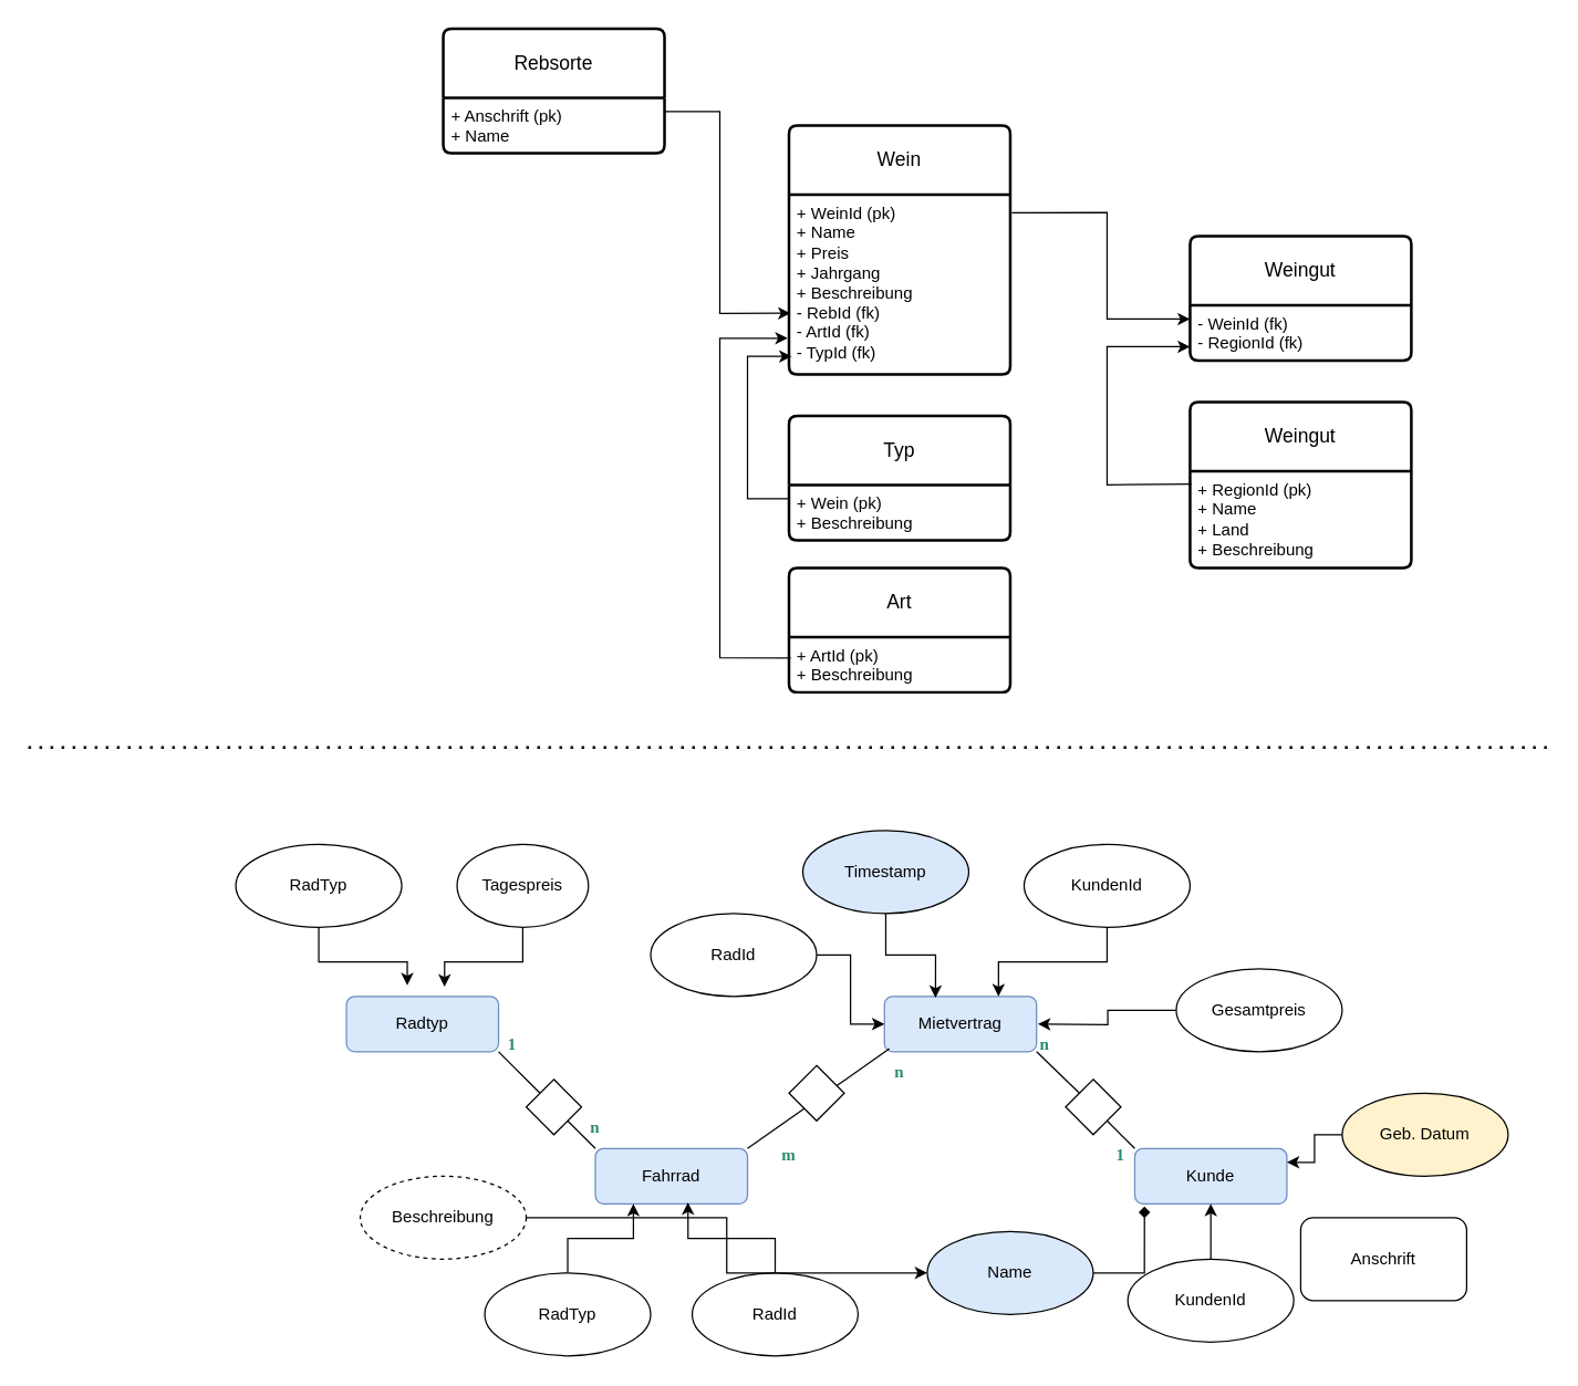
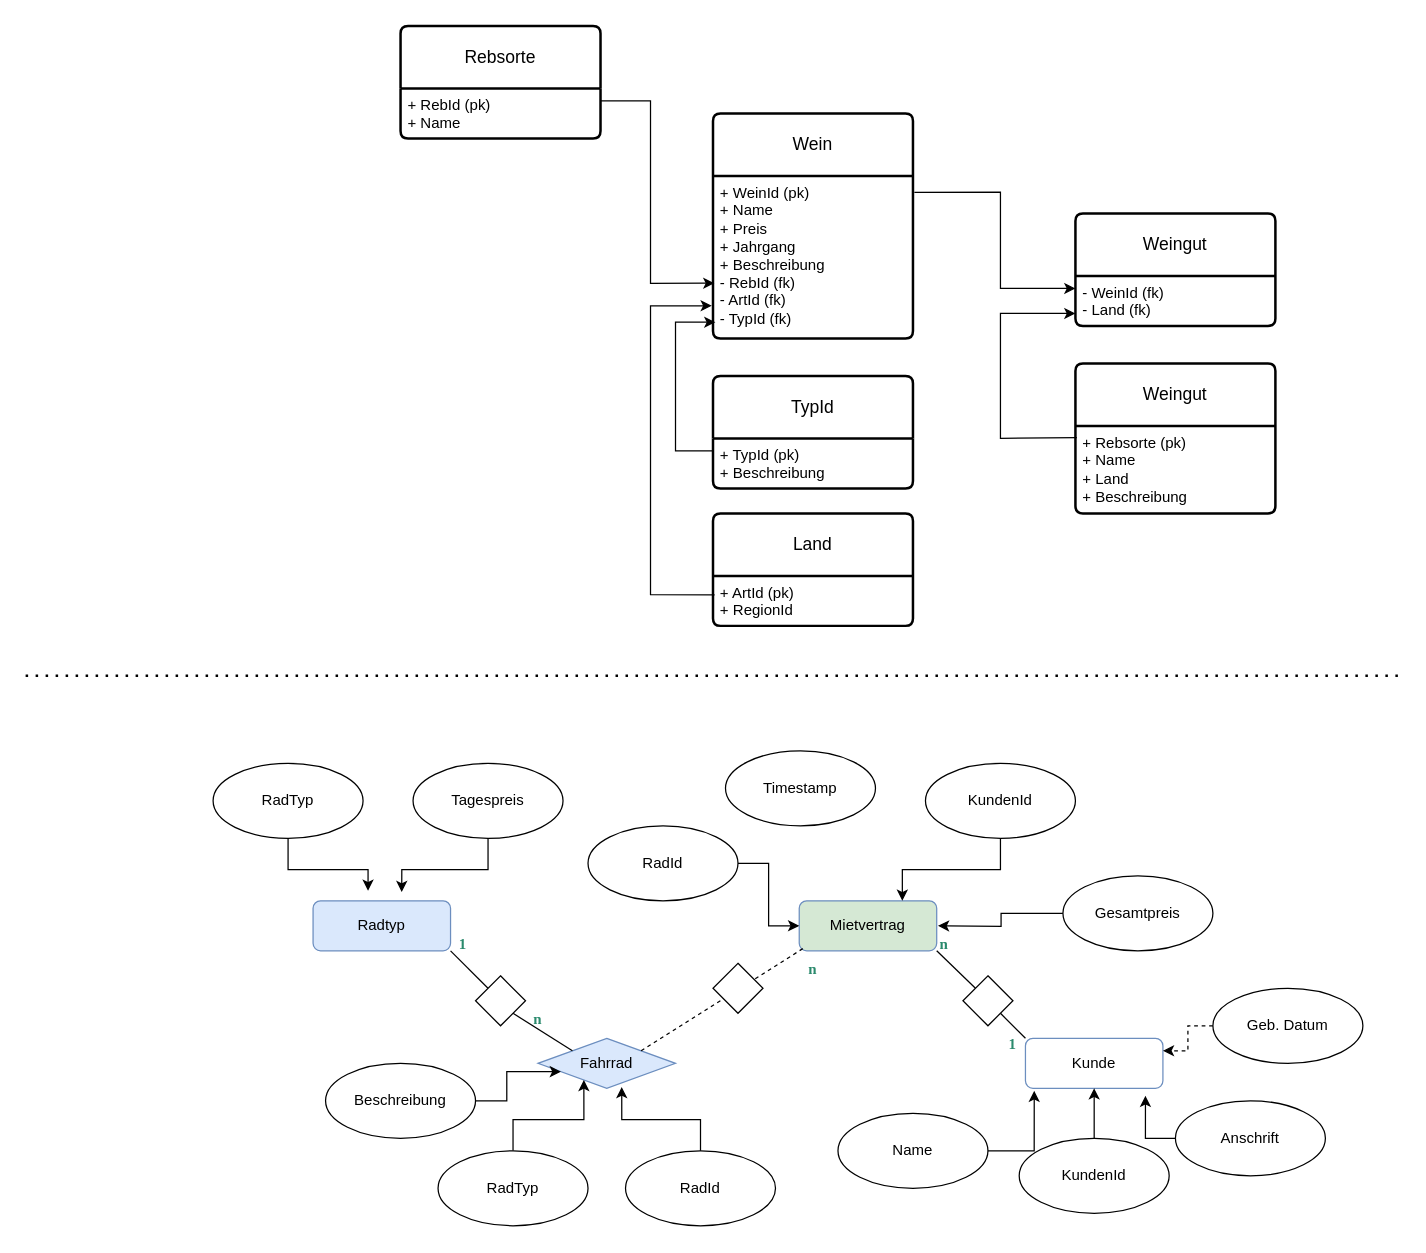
- <mxCell id="3" value="+ Anschrift (pk)&lt;br&gt;+ Name" style="align=left;strokeColor=none;fillColor=none;spacingLeft=4;fontSize=12;verticalAlign=top;resizable=0;rotatable=0;part=1;html=1;" parent="2" vertex="1"><mxGeometry y="50" width="160" height="40" as="geometry" /></mxCell>
+ <mxCell id="3" value="+ RebId (pk)&lt;br&gt;+ Name" style="align=left;strokeColor=none;fillColor=none;spacingLeft=4;fontSize=12;verticalAlign=top;resizable=0;rotatable=0;part=1;html=1;" parent="2" vertex="1"><mxGeometry y="50" width="160" height="40" as="geometry" /></mxCell>
- <mxCell id="14" value="- WeinId (fk)&lt;br&gt;- RegionId (fk)" style="align=left;strokeColor=none;fillColor=none;spacingLeft=4;fontSize=12;verticalAlign=top;resizable=0;rotatable=0;part=1;html=1;" parent="13" vertex="1"><mxGeometry y="50" width="160" height="40" as="geometry" /></mxCell>
+ <mxCell id="14" value="- WeinId (fk)&lt;br&gt;- Land (fk)" style="align=left;strokeColor=none;fillColor=none;spacingLeft=4;fontSize=12;verticalAlign=top;resizable=0;rotatable=0;part=1;html=1;" parent="13" vertex="1"><mxGeometry y="50" width="160" height="40" as="geometry" /></mxCell>
- <mxCell id="7" value="Typ" style="swimlane;childLayout=stackLayout;horizontal=1;startSize=50;horizontalStack=0;rounded=1;fontSize=14;fontStyle=0;strokeWidth=2;resizeParent=0;resizeLast=1;shadow=0;dashed=0;align=center;arcSize=4;whiteSpace=wrap;html=1;" parent="1" vertex="1"><mxGeometry x="570" y="300" width="160" height="90" as="geometry" /></mxCell>
+ <mxCell id="7" value="TypId" style="swimlane;childLayout=stackLayout;horizontal=1;startSize=50;horizontalStack=0;rounded=1;fontSize=14;fontStyle=0;strokeWidth=2;resizeParent=0;resizeLast=1;shadow=0;dashed=0;align=center;arcSize=4;whiteSpace=wrap;html=1;" parent="1" vertex="1"><mxGeometry x="570" y="300" width="160" height="90" as="geometry" /></mxCell>
- <mxCell id="8" value="+ Wein (pk)&lt;br&gt;+ Beschreibung" style="align=left;strokeColor=none;fillColor=none;spacingLeft=4;fontSize=12;verticalAlign=top;resizable=0;rotatable=0;part=1;html=1;" parent="7" vertex="1"><mxGeometry y="50" width="160" height="40" as="geometry" /></mxCell>
+ <mxCell id="8" value="+ TypId (pk)&lt;br&gt;+ Beschreibung" style="align=left;strokeColor=none;fillColor=none;spacingLeft=4;fontSize=12;verticalAlign=top;resizable=0;rotatable=0;part=1;html=1;" parent="7" vertex="1"><mxGeometry y="50" width="160" height="40" as="geometry" /></mxCell>
- <mxCell id="17" value="+ RegionId (pk)&lt;br&gt;+ Name&lt;br&gt;+ Land&lt;br&gt;+ Beschreibung" style="align=left;strokeColor=none;fillColor=none;spacingLeft=4;fontSize=12;verticalAlign=top;resizable=0;rotatable=0;part=1;html=1;" parent="16" vertex="1"><mxGeometry y="50" width="160" height="70" as="geometry" /></mxCell>
+ <mxCell id="17" value="+ Rebsorte (pk)&lt;br&gt;+ Name&lt;br&gt;+ Land&lt;br&gt;+ Beschreibung" style="align=left;strokeColor=none;fillColor=none;spacingLeft=4;fontSize=12;verticalAlign=top;resizable=0;rotatable=0;part=1;html=1;" parent="16" vertex="1"><mxGeometry y="50" width="160" height="70" as="geometry" /></mxCell>
- <mxCell id="9" value="Art" style="swimlane;childLayout=stackLayout;horizontal=1;startSize=50;horizontalStack=0;rounded=1;fontSize=14;fontStyle=0;strokeWidth=2;resizeParent=0;resizeLast=1;shadow=0;dashed=0;align=center;arcSize=4;whiteSpace=wrap;html=1;" parent="1" vertex="1"><mxGeometry x="570" y="410" width="160" height="90" as="geometry" /></mxCell>
+ <mxCell id="9" value="Land" style="swimlane;childLayout=stackLayout;horizontal=1;startSize=50;horizontalStack=0;rounded=1;fontSize=14;fontStyle=0;strokeWidth=2;resizeParent=0;resizeLast=1;shadow=0;dashed=0;align=center;arcSize=4;whiteSpace=wrap;html=1;" parent="1" vertex="1"><mxGeometry x="570" y="410" width="160" height="90" as="geometry" /></mxCell>
- <mxCell id="10" value="+ ArtId (pk)&lt;br&gt;+ Beschreibung" style="align=left;strokeColor=none;fillColor=none;spacingLeft=4;fontSize=12;verticalAlign=top;resizable=0;rotatable=0;part=1;html=1;" parent="9" vertex="1"><mxGeometry y="50" width="160" height="40" as="geometry" /></mxCell>
+ <mxCell id="10" value="+ ArtId (pk)&lt;br&gt;+ RegionId" style="align=left;strokeColor=none;fillColor=none;spacingLeft=4;fontSize=12;verticalAlign=top;resizable=0;rotatable=0;part=1;html=1;" parent="9" vertex="1"><mxGeometry y="50" width="160" height="40" as="geometry" /></mxCell>
- <mxCell id="33" value="Timestamp" style="ellipse;whiteSpace=wrap;html=1;fillColor=#dae8fc;" vertex="1" parent="1"><mxGeometry x="580" y="600" width="120" height="60" as="geometry" /></mxCell>
+ <mxCell id="33" value="Timestamp" style="ellipse;whiteSpace=wrap;html=1;" vertex="1" parent="1"><mxGeometry x="580" y="600" width="120" height="60" as="geometry" /></mxCell>
- <mxCell id="24" value="Tagespreis" style="ellipse;whiteSpace=wrap;html=1;" vertex="1" parent="1"><mxGeometry x="330" y="610" width="95" height="60" as="geometry" /></mxCell>
+ <mxCell id="24" value="Tagespreis" style="ellipse;whiteSpace=wrap;html=1;" vertex="1" parent="1"><mxGeometry x="330" y="610" width="120" height="60" as="geometry" /></mxCell>
- <mxCell id="40" style="edgeStyle=orthogonalEdgeStyle;rounded=0;orthogonalLoop=1;jettySize=auto;html=1;entryX=0.336;entryY=0.025;entryDx=0;entryDy=0;entryPerimeter=0;" edge="1" parent="1" source="33" target="21"><mxGeometry relative="1" as="geometry" /></mxCell>
- <mxCell id="21" value="Mietvertrag" style="rounded=1;whiteSpace=wrap;html=1;fillColor=#dae8fc;strokeColor=#6c8ebf;" vertex="1" parent="1"><mxGeometry x="639" y="720" width="110" height="40" as="geometry" /></mxCell>
+ <mxCell id="21" value="Mietvertrag" style="rounded=1;whiteSpace=wrap;html=1;fillColor=#d5e8d4;strokeColor=#6c8ebf;" vertex="1" parent="1"><mxGeometry x="639" y="720" width="110" height="40" as="geometry" /></mxCell>
- <mxCell id="52" value="" style="endArrow=none;html=1;rounded=0;exitX=1;exitY=0;exitDx=0;exitDy=0;entryX=0.033;entryY=0.944;entryDx=0;entryDy=0;entryPerimeter=0;" edge="1" parent="1" source="19" target="21"><mxGeometry width="50" height="50" relative="1" as="geometry"><mxPoint x="570" y="820" as="sourcePoint" /><mxPoint x="620" y="770" as="targetPoint" /></mxGeometry></mxCell>
+ <mxCell id="52" value="" style="endArrow=none;html=1;rounded=0;exitX=1;exitY=0;exitDx=0;exitDy=0;entryX=0.033;entryY=0.944;entryDx=0;entryDy=0;entryPerimeter=0;dashed=1;" edge="1" parent="1" source="19" target="21"><mxGeometry width="50" height="50" relative="1" as="geometry"><mxPoint x="570" y="820" as="sourcePoint" /><mxPoint x="620" y="770" as="targetPoint" /></mxGeometry></mxCell>
- <mxCell id="46" value="Geb. Datum" style="ellipse;whiteSpace=wrap;html=1;fillColor=#fff2cc;" vertex="1" parent="1"><mxGeometry x="970" y="790" width="120" height="60" as="geometry" /></mxCell>
+ <mxCell id="46" value="Geb. Datum" style="ellipse;whiteSpace=wrap;html=1;" vertex="1" parent="1"><mxGeometry x="970" y="790" width="120" height="60" as="geometry" /></mxCell>
- <mxCell id="45" style="edgeStyle=orthogonalEdgeStyle;rounded=0;orthogonalLoop=1;jettySize=auto;html=1;entryX=1;entryY=0.25;entryDx=0;entryDy=0;" edge="1" parent="1" source="46" target="20"><mxGeometry relative="1" as="geometry" /></mxCell>
+ <mxCell id="45" style="edgeStyle=orthogonalEdgeStyle;rounded=0;orthogonalLoop=1;jettySize=auto;html=1;entryX=1;entryY=0.25;entryDx=0;entryDy=0;dashed=1;" edge="1" parent="1" source="46" target="20"><mxGeometry relative="1" as="geometry" /></mxCell>
- <mxCell id="59" value="m" style="text;html=1;align=center;verticalAlign=middle;whiteSpace=wrap;rounded=0;fontStyle=1;fontFamily=Verdana;fontColor=#2B8A6D;" vertex="1" parent="1"><mxGeometry x="540" y="820" width="60" height="30" as="geometry" /></mxCell>
- <mxCell id="19" value="Fahrrad" style="rounded=1;whiteSpace=wrap;html=1;fillColor=#dae8fc;strokeColor=#6c8ebf;" vertex="1" parent="1"><mxGeometry x="430" y="830" width="110" height="40" as="geometry" /></mxCell>
+ <mxCell id="19" value="Fahrrad" style="rhombus;whiteSpace=wrap;html=1;fillColor=#dae8fc;strokeColor=#6c8ebf;" vertex="1" parent="1"><mxGeometry x="430" y="830" width="110" height="40" as="geometry" /></mxCell>
- <mxCell id="20" value="Kunde" style="rounded=1;whiteSpace=wrap;html=1;fillColor=#dae8fc;strokeColor=#6c8ebf;" vertex="1" parent="1"><mxGeometry x="820" y="830" width="110" height="40" as="geometry" /></mxCell>
+ <mxCell id="20" value="Kunde" style="rounded=1;whiteSpace=wrap;html=1;fillColor=#ffffff;strokeColor=#6c8ebf;" vertex="1" parent="1"><mxGeometry x="820" y="830" width="110" height="40" as="geometry" /></mxCell>
- <mxCell id="31" value="Beschreibung" style="ellipse;whiteSpace=wrap;html=1;dashed=1;" vertex="1" parent="1"><mxGeometry x="260" y="850" width="120" height="60" as="geometry" /></mxCell>
+ <mxCell id="31" value="Beschreibung" style="ellipse;whiteSpace=wrap;html=1;" vertex="1" parent="1"><mxGeometry x="260" y="850" width="120" height="60" as="geometry" /></mxCell>
- <mxCell id="30" style="edgeStyle=orthogonalEdgeStyle;rounded=0;orthogonalLoop=1;jettySize=auto;html=1;" edge="1" parent="1" source="31" target="41"><mxGeometry relative="1" as="geometry" /></mxCell>
+ <mxCell id="30" style="edgeStyle=orthogonalEdgeStyle;rounded=0;orthogonalLoop=1;jettySize=auto;html=1;entryX=0;entryY=0.75;entryDx=0;entryDy=0;" edge="1" parent="1" source="31" target="19"><mxGeometry relative="1" as="geometry" /></mxCell>
- <mxCell id="48" style="edgeStyle=orthogonalEdgeStyle;rounded=0;orthogonalLoop=1;jettySize=auto;html=1;entryX=0.064;entryY=1.05;entryDx=0;entryDy=0;entryPerimeter=0;endArrow=diamond;" edge="1" parent="1" source="41" target="20"><mxGeometry relative="1" as="geometry" /></mxCell>
+ <mxCell id="48" style="edgeStyle=orthogonalEdgeStyle;rounded=0;orthogonalLoop=1;jettySize=auto;html=1;entryX=0.064;entryY=1.05;entryDx=0;entryDy=0;entryPerimeter=0;" edge="1" parent="1" source="41" target="20"><mxGeometry relative="1" as="geometry" /></mxCell>
+ <mxCell id="47" style="edgeStyle=orthogonalEdgeStyle;rounded=0;orthogonalLoop=1;jettySize=auto;html=1;entryX=0.873;entryY=1.15;entryDx=0;entryDy=0;entryPerimeter=0;" edge="1" parent="1" source="44" target="20"><mxGeometry relative="1" as="geometry" /></mxCell>
- <mxCell id="44" value="Anschrift" style="whiteSpace=wrap;html=1;rounded=1;" vertex="1" parent="1"><mxGeometry x="940" y="880" width="120" height="60" as="geometry" /></mxCell>
+ <mxCell id="44" value="Anschrift" style="ellipse;whiteSpace=wrap;html=1;" vertex="1" parent="1"><mxGeometry x="940" y="880" width="120" height="60" as="geometry" /></mxCell>
- <mxCell id="41" value="Name" style="ellipse;whiteSpace=wrap;html=1;fillColor=#dae8fc;" vertex="1" parent="1"><mxGeometry x="670" y="890" width="120" height="60" as="geometry" /></mxCell>
+ <mxCell id="41" value="Name" style="ellipse;whiteSpace=wrap;html=1;" vertex="1" parent="1"><mxGeometry x="670" y="890" width="120" height="60" as="geometry" /></mxCell>
